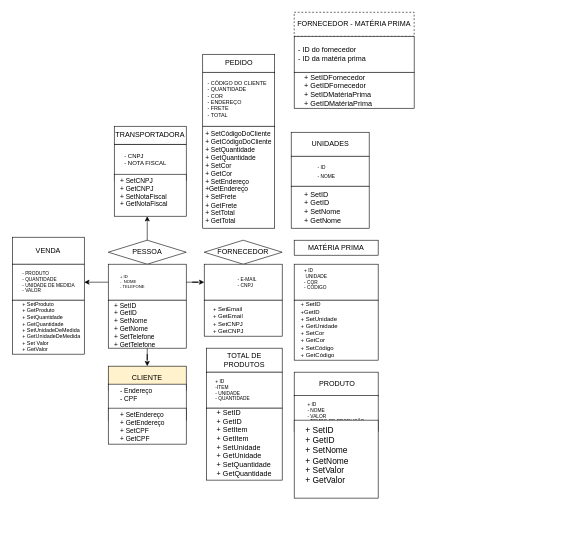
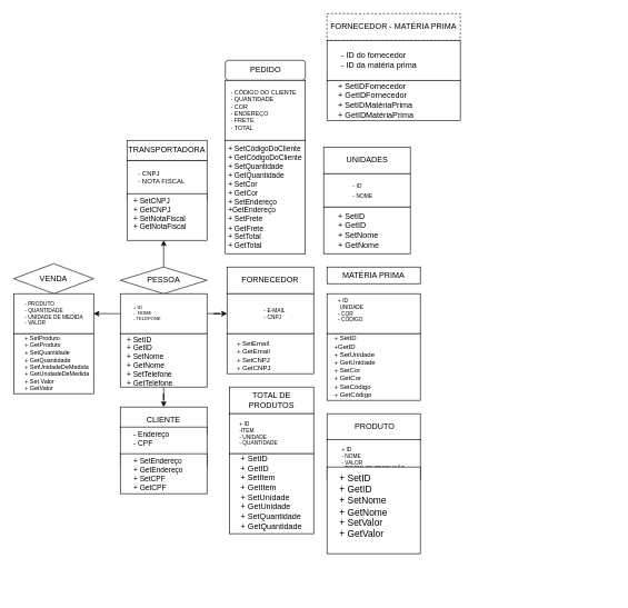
- <mxCell id="63" value="- ID do fornecedor&lt;div&gt;- ID da matéria prima&lt;/div&gt;" style="text;html=1;align=left;verticalAlign=middle;whiteSpace=wrap;rounded=0;" parent="1" vertex="1"><mxGeometry x="495" y="75" width="130" height="30" as="geometry" /></mxCell>
+ <mxCell id="63" value="- ID do fornecedor&lt;div&gt;- ID da matéria prima&lt;/div&gt;" style="text;html=1;align=left;verticalAlign=middle;whiteSpace=wrap;rounded=0;" parent="1" vertex="1"><mxGeometry x="510" y="75" width="130" height="30" as="geometry" /></mxCell>
- <mxCell id="54" value="PEDIDO" style="rounded=0;whiteSpace=wrap;html=1;" parent="1" vertex="1"><mxGeometry x="337.5" y="90" width="120" height="30" as="geometry" /></mxCell>
+ <mxCell id="54" value="PEDIDO" style="whiteSpace=wrap;html=1;rounded=1;" parent="1" vertex="1"><mxGeometry x="337.5" y="90" width="120" height="30" as="geometry" /></mxCell>
- <mxCell id="41" value="VENDA" style="rounded=0;whiteSpace=wrap;html=1;" parent="1" vertex="1"><mxGeometry y="395" width="120" height="45" as="geometry" x="20" /></mxCell>
+ <mxCell id="41" value="VENDA" style="rhombus;whiteSpace=wrap;html=1;" parent="1" vertex="1"><mxGeometry y="395" width="120" height="45" as="geometry" x="20" /></mxCell>
- <mxCell id="15" value="FORNECEDOR" style="rhombus;whiteSpace=wrap;html=1;" parent="1" vertex="1"><mxGeometry x="340" y="400" width="130" height="40" as="geometry" /></mxCell>
+ <mxCell id="15" value="FORNECEDOR" style="rounded=0;whiteSpace=wrap;html=1;" parent="1" vertex="1"><mxGeometry x="340" y="400" width="130" height="40" as="geometry" /></mxCell>
- <mxCell id="2" value="CLIENTE" style="rounded=0;whiteSpace=wrap;html=1;fillColor=#fff2cc;" parent="1" vertex="1"><mxGeometry x="180" y="610" width="130" height="40" as="geometry" /></mxCell>
+ <mxCell id="2" value="CLIENTE" style="rounded=0;whiteSpace=wrap;html=1;" parent="1" vertex="1"><mxGeometry x="180" y="610" width="130" height="40" as="geometry" /></mxCell>
